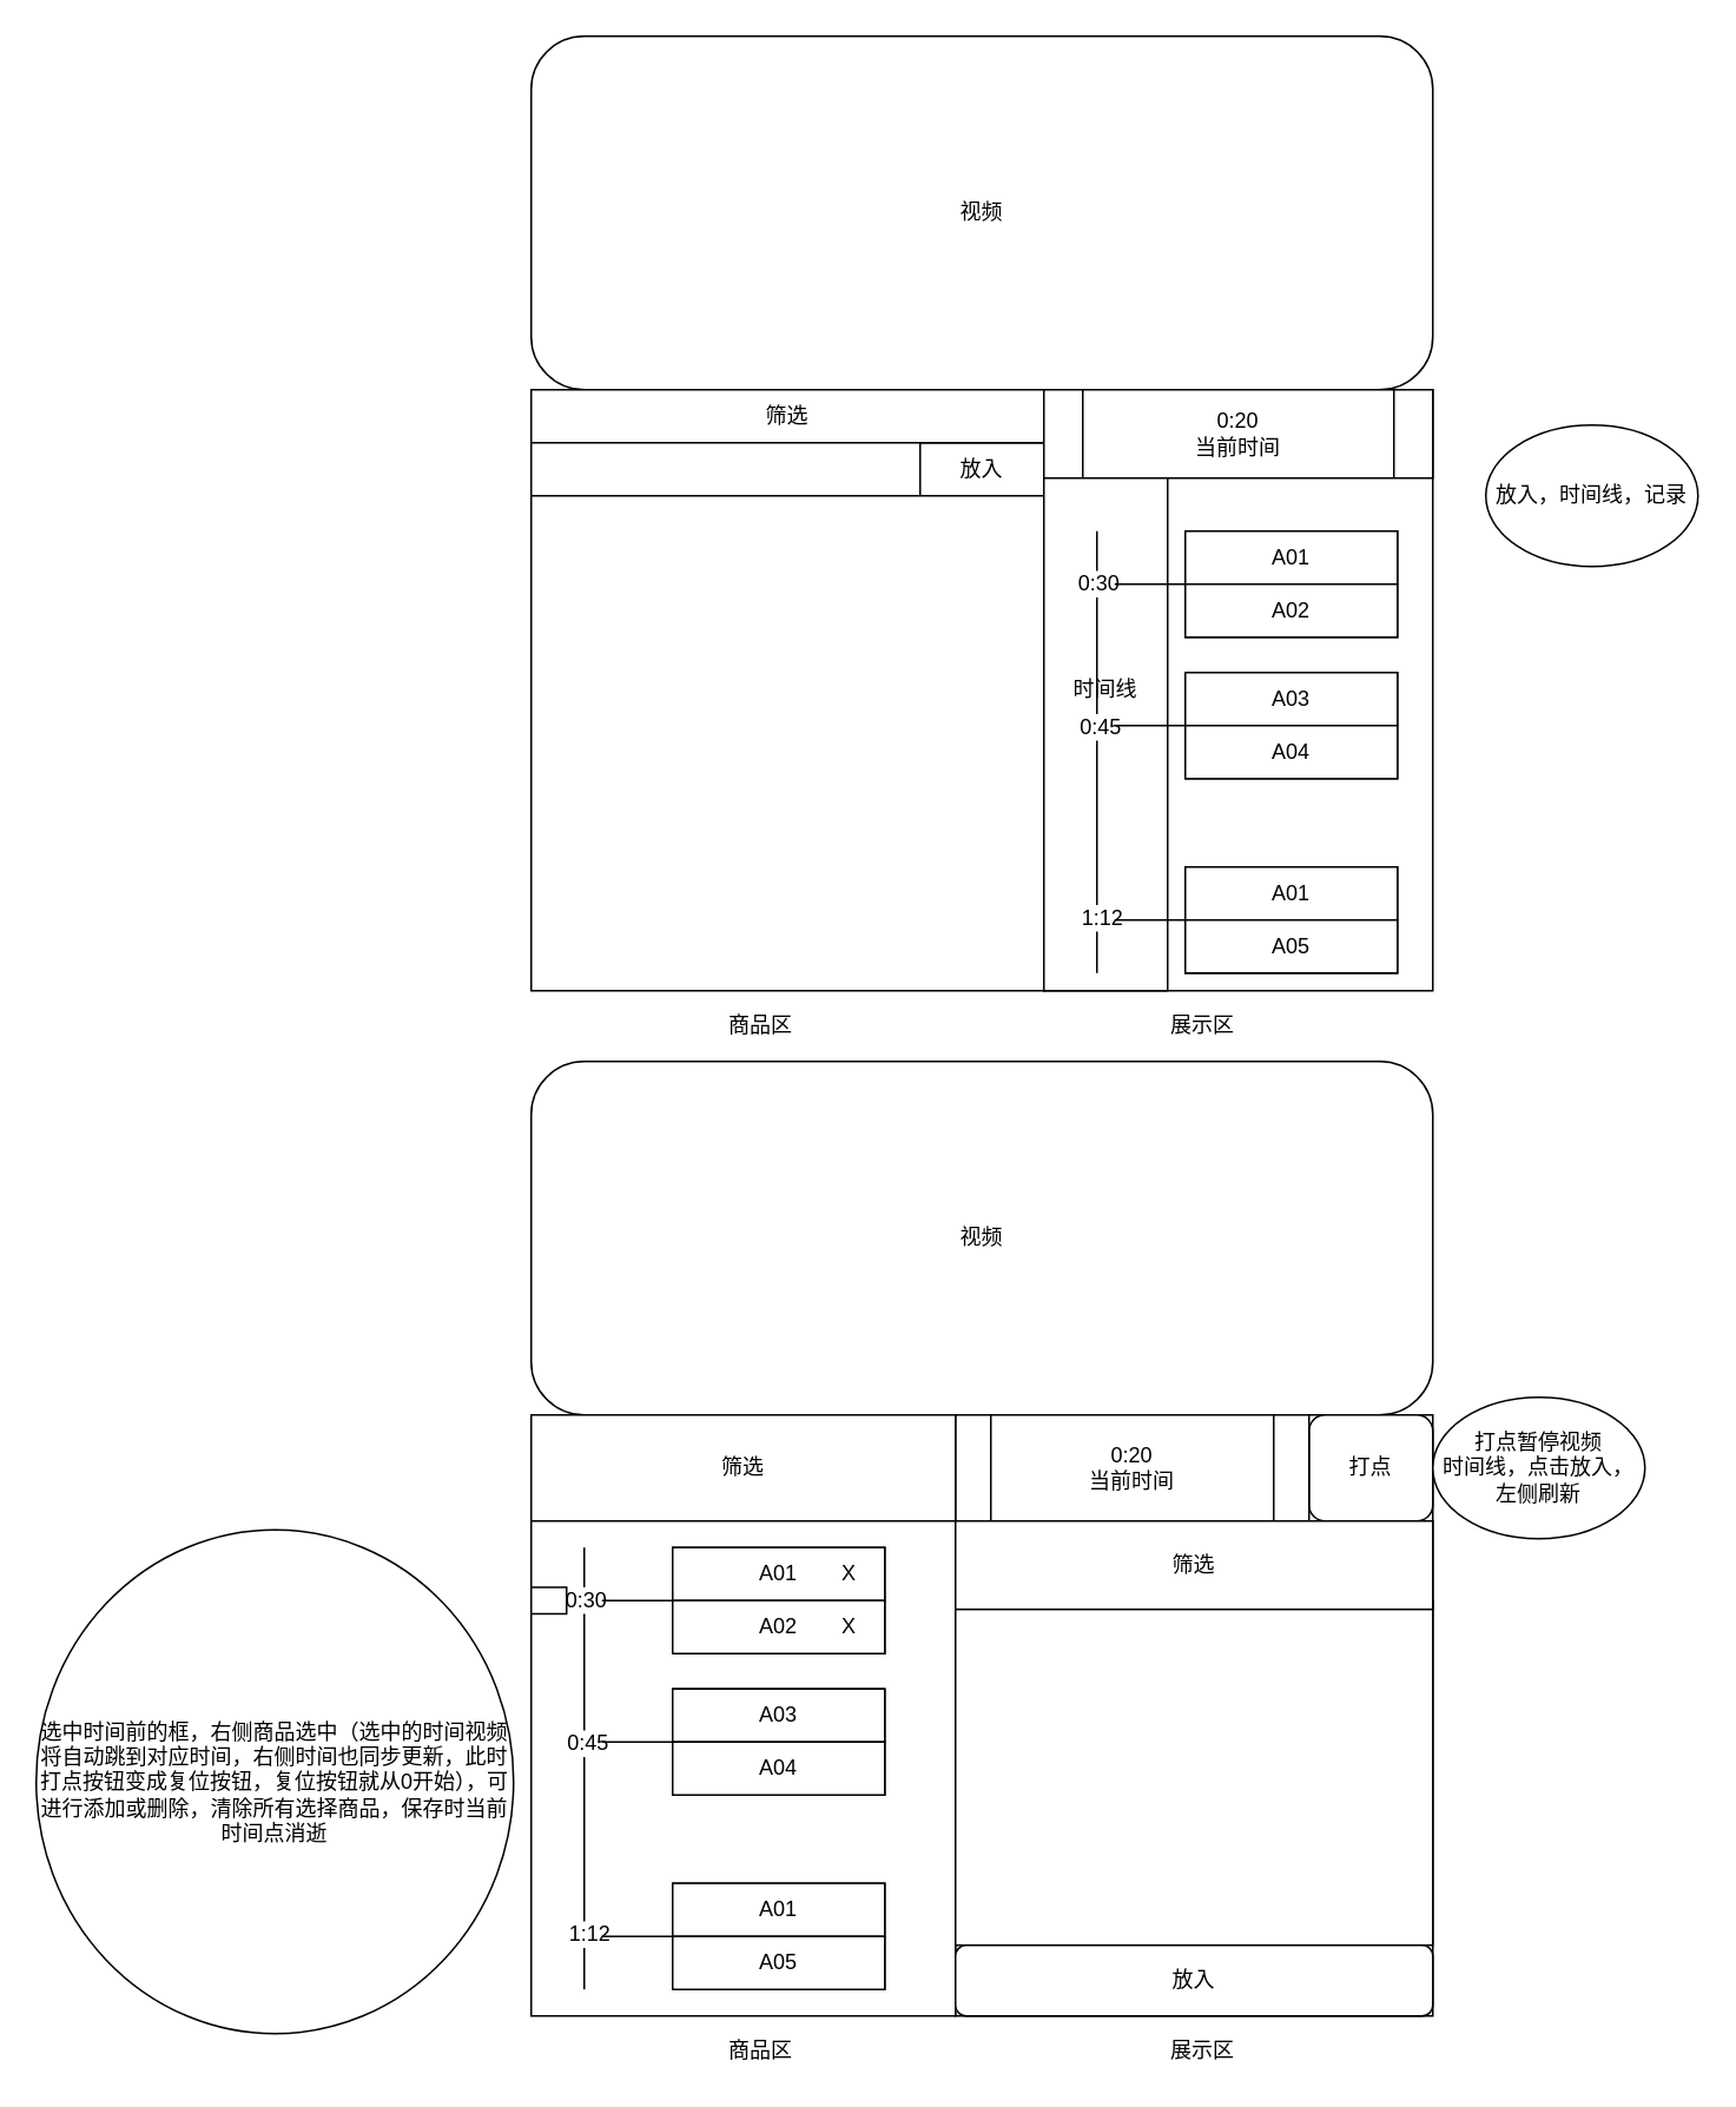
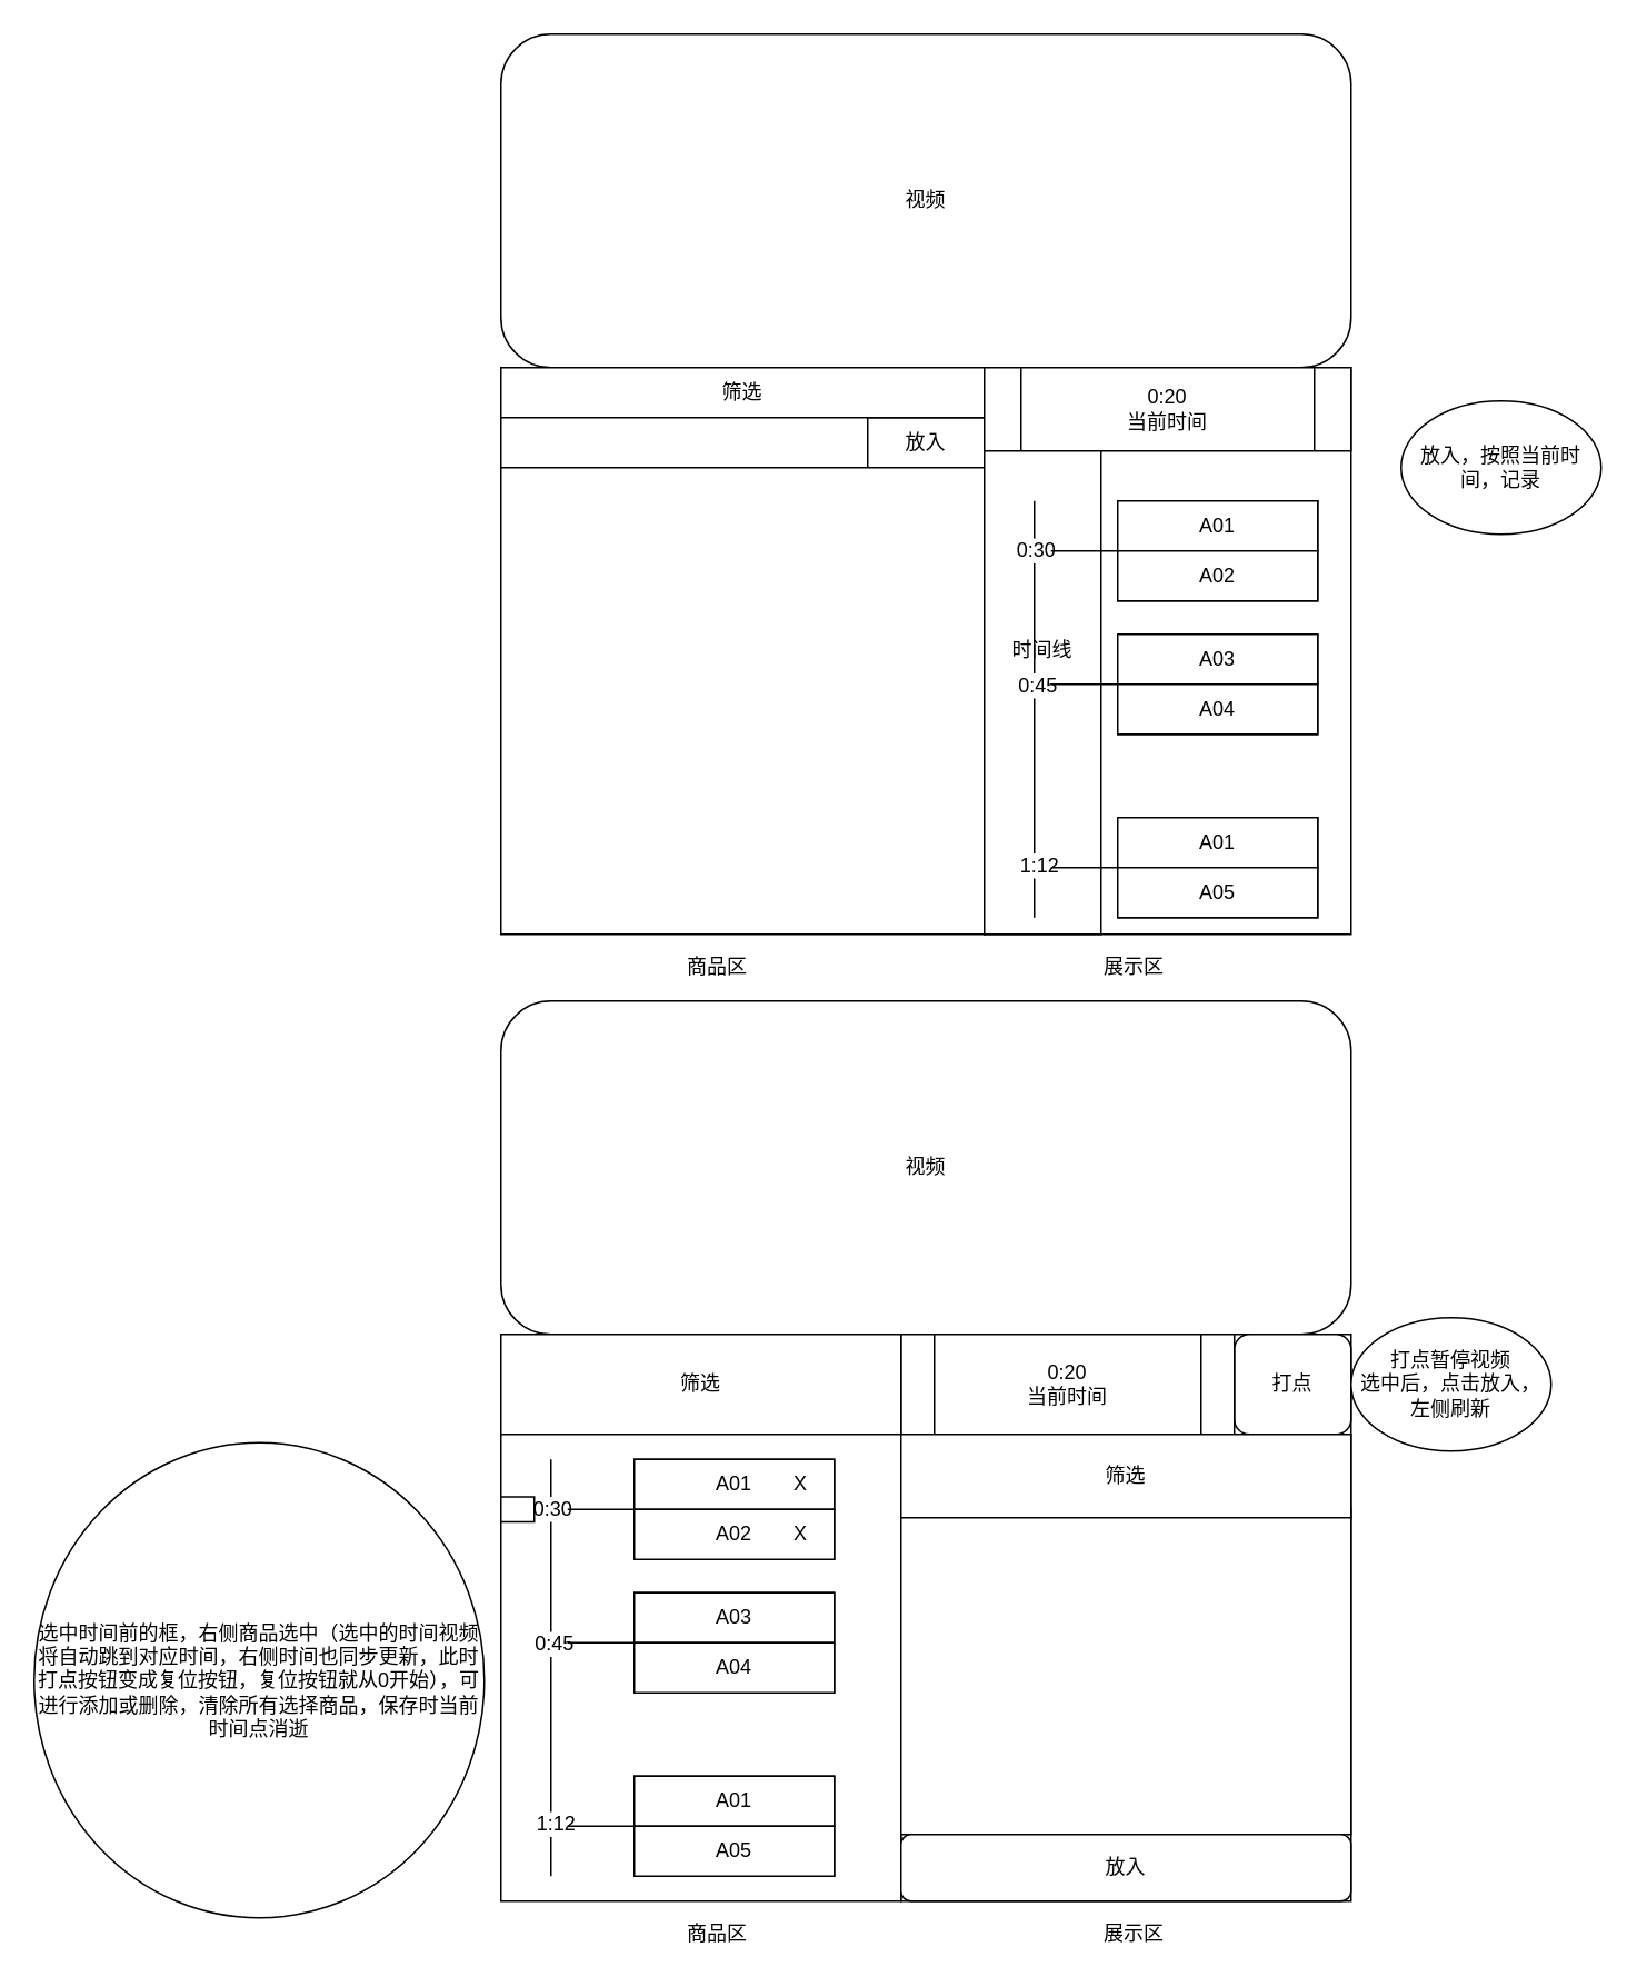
- <mxCell id="51" value="放入，时间线，记录" style="ellipse;whiteSpace=wrap;html=1;" vertex="1" parent="1"><mxGeometry x="840" y="240" width="120" height="80" as="geometry" /></mxCell>
+ <mxCell id="51" value="放入，按照当前时间，记录" style="ellipse;whiteSpace=wrap;html=1;" vertex="1" parent="1"><mxGeometry x="840" y="240" width="120" height="80" as="geometry" /></mxCell>
- <mxCell id="53" value="打点暂停视频&lt;br&gt;时间线，点击放入，左侧刷新" style="ellipse;whiteSpace=wrap;html=1;" vertex="1" parent="1"><mxGeometry x="810" y="790" width="120" height="80" as="geometry" /></mxCell>
+ <mxCell id="53" value="打点暂停视频&lt;br&gt;选中后，点击放入，左侧刷新" style="ellipse;whiteSpace=wrap;html=1;" vertex="1" parent="1"><mxGeometry x="810" y="790" width="120" height="80" as="geometry" /></mxCell>
